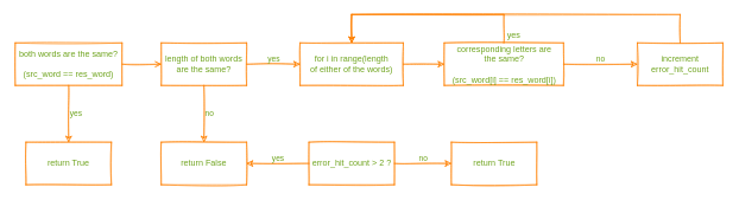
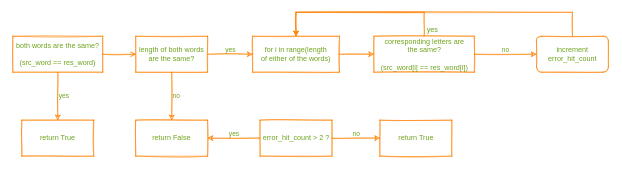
- <mxCell id="16" value="increment error_hit_count" style="whiteSpace=wrap;html=1;strokeColor=#FF8000;fillOpacity=0;labelBackgroundColor=none;fontColor=#6EA31D;sketch=1;" vertex="1" parent="1"><mxGeometry x="893.75" y="60" width="120" height="60" as="geometry" /></mxCell>
+ <mxCell id="16" value="increment error_hit_count" style="whiteSpace=wrap;html=1;strokeColor=#FF8000;fillOpacity=0;labelBackgroundColor=none;fontColor=#6EA31D;sketch=1;rounded=1;" vertex="1" parent="1"><mxGeometry x="893.75" y="60" width="120" height="60" as="geometry" /></mxCell>
